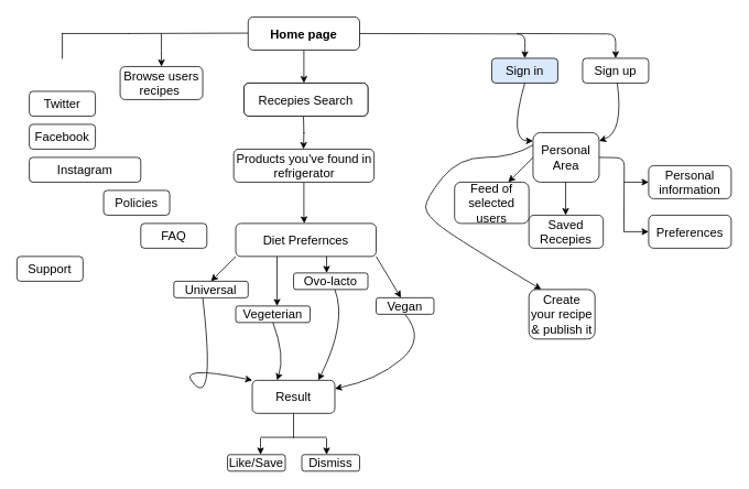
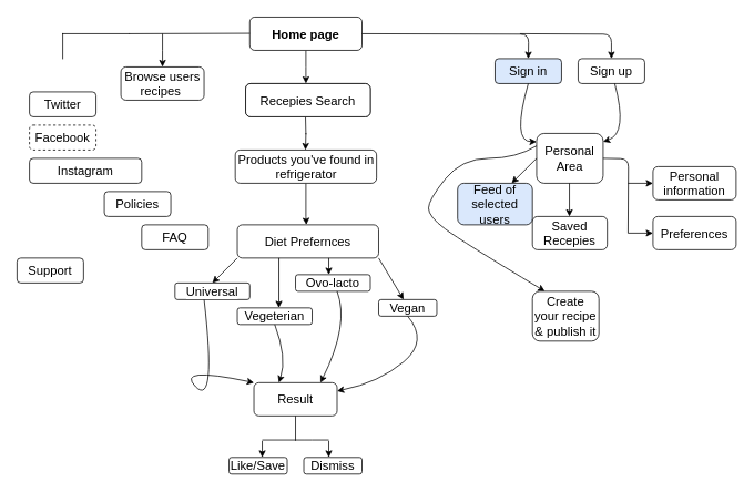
- <mxCell id="6" value="Sign up" style="rounded=1;whiteSpace=wrap;html=1;fontSize=15;" vertex="1" parent="1"><mxGeometry x="705" y="70" width="80" height="30" as="geometry" /></mxCell>
+ <mxCell id="6" value="Sign up" style="rounded=1;whiteSpace=wrap;html=1;fontSize=15;" vertex="1" parent="1"><mxGeometry x="695" y="70" width="80" height="30" as="geometry" /></mxCell>
- <mxCell id="23" value="Facebook" style="rounded=1;whiteSpace=wrap;html=1;fontSize=15;" vertex="1" parent="1"><mxGeometry x="35" y="150" width="80" height="30" as="geometry" /></mxCell>
+ <mxCell id="23" value="Facebook" style="rounded=1;whiteSpace=wrap;html=1;fontSize=15;dashed=1;" vertex="1" parent="1"><mxGeometry x="35" y="150" width="80" height="30" as="geometry" /></mxCell>
- <mxCell id="19" value="Feed of selected users" style="rounded=1;whiteSpace=wrap;html=1;fontSize=15;" vertex="1" parent="1"><mxGeometry x="550" y="220" width="90" height="50" as="geometry" /></mxCell>
+ <mxCell id="19" value="Feed of selected users" style="rounded=1;whiteSpace=wrap;html=1;fontSize=15;fillColor=#dae8fc;" vertex="1" parent="1"><mxGeometry x="550" y="220" width="90" height="50" as="geometry" /></mxCell>
